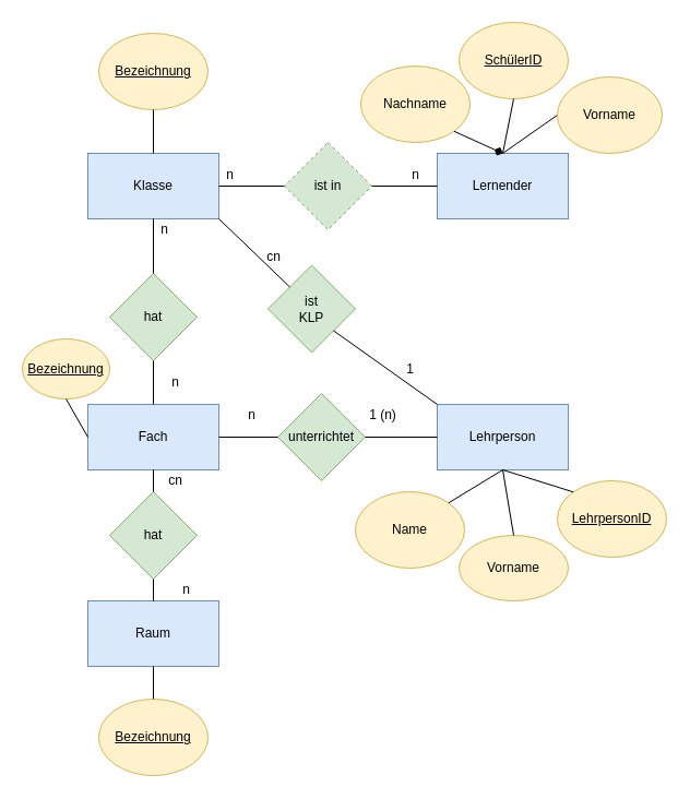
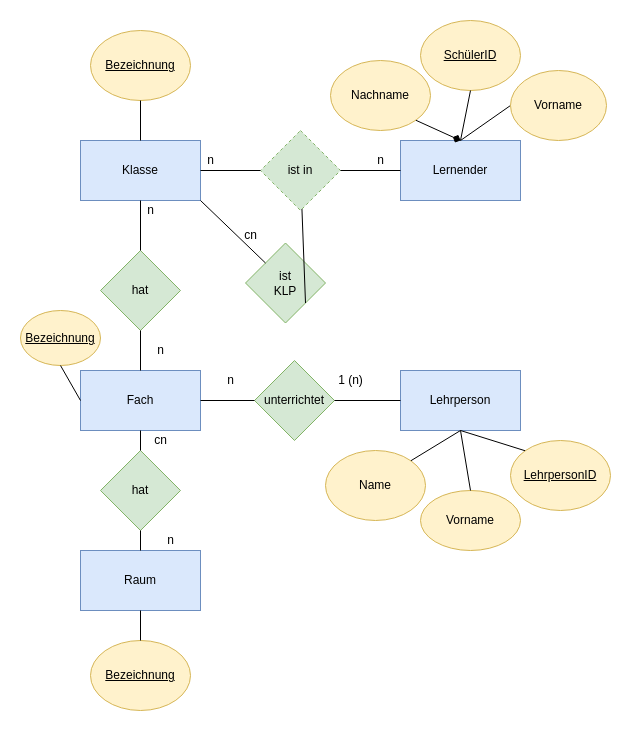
- <mxCell id="47" value="" style="endArrow=none;html=1;rounded=0;exitX=1;exitY=1;exitDx=0;exitDy=0;entryX=0;entryY=0;entryDx=0;entryDy=0;" edge="1" parent="1" source="46" target="2"><mxGeometry width="50" height="50" relative="1" as="geometry"><mxPoint x="400" y="370" as="sourcePoint" /><mxPoint x="450" y="320" as="targetPoint" /></mxGeometry></mxCell>
+ <mxCell id="47" value="" style="endArrow=none;html=1;rounded=0;exitX=1;exitY=1;exitDx=0;exitDy=0;" edge="1" parent="1" source="46" target="7"><mxGeometry width="50" height="50" relative="1" as="geometry"><mxPoint x="400" y="370" as="sourcePoint" /><mxPoint x="450" y="320" as="targetPoint" /></mxGeometry></mxCell>
- <mxCell id="50" value="1" style="text;html=1;align=center;verticalAlign=middle;resizable=0;points=[];autosize=1;strokeColor=none;fillColor=none;" vertex="1" parent="1"><mxGeometry x="360" y="322.5" width="30" height="30" as="geometry" /></mxCell>
